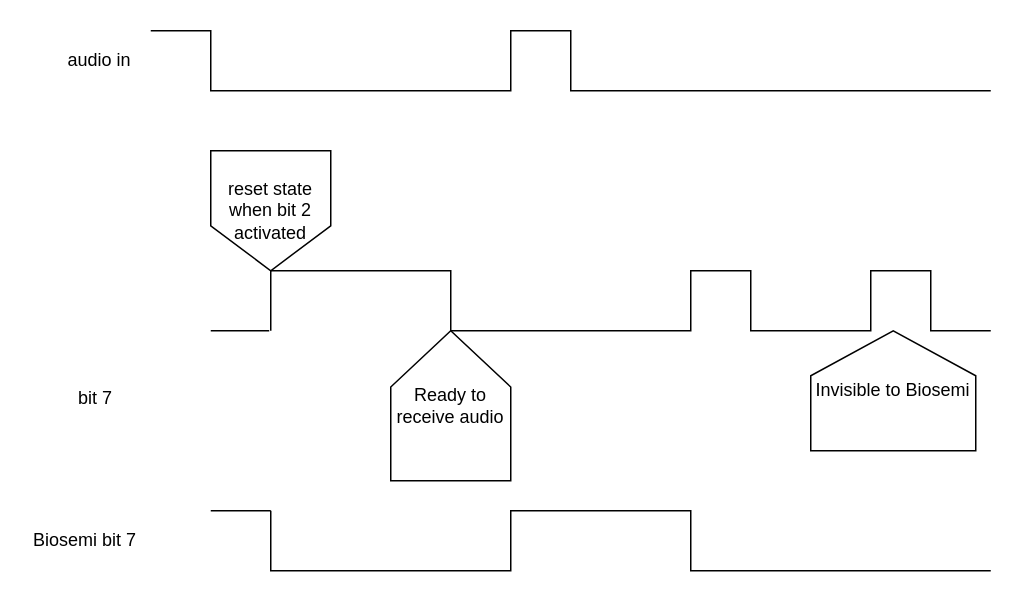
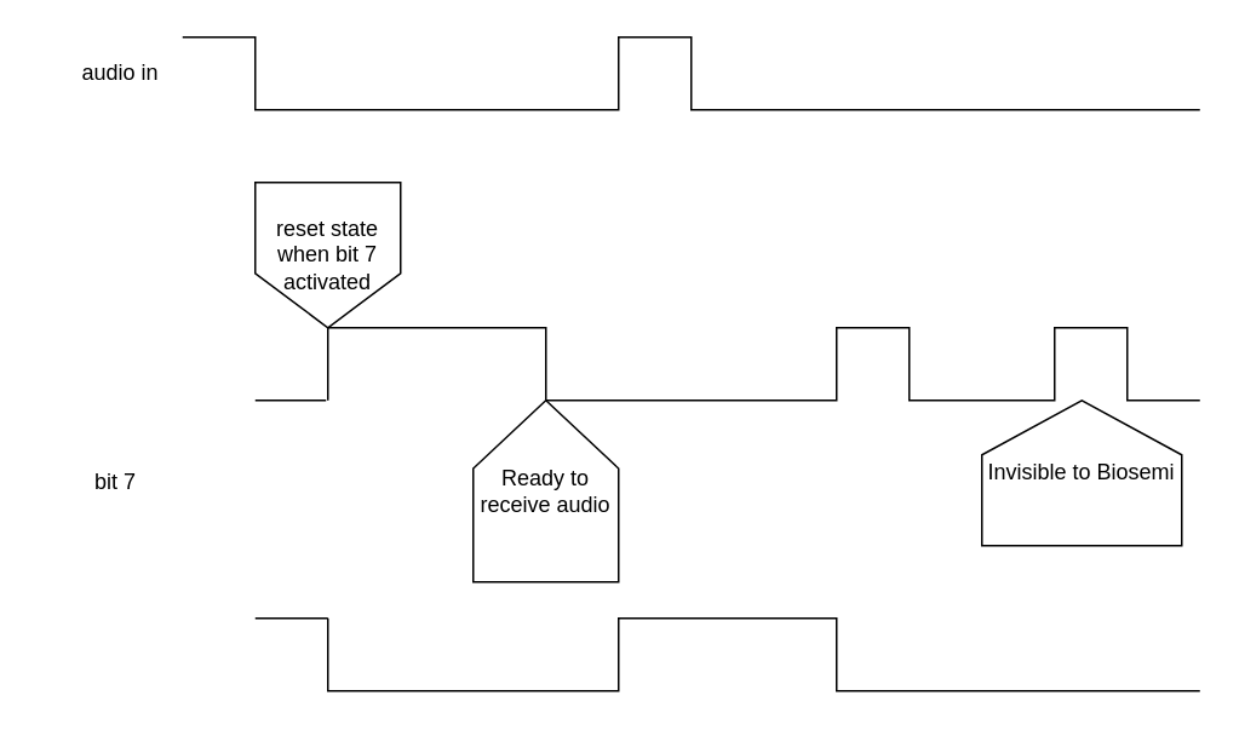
- <mxCell id="3" value="reset state when bit 2 activated" style="shape=offPageConnector;whiteSpace=wrap;html=1;labelBorderColor=none;fontSize=12;" parent="1" vertex="1"><mxGeometry x="140" y="100" width="80" height="80" as="geometry" /></mxCell>
+ <mxCell id="3" value="reset state when bit 7 activated" style="shape=offPageConnector;whiteSpace=wrap;html=1;labelBorderColor=none;fontSize=12;" parent="1" vertex="1"><mxGeometry x="140" y="100" width="80" height="80" as="geometry" /></mxCell>
- <mxCell id="5" value="&lt;div&gt;Biosemi bit 7&lt;/div&gt;" style="text;strokeColor=none;fillColor=none;html=1;fontSize=12;fontStyle=0;verticalAlign=middle;align=left;labelBorderColor=none;" parent="1" vertex="1"><mxGeometry y="340" width="75" height="40" as="geometry" x="20" /></mxCell>
